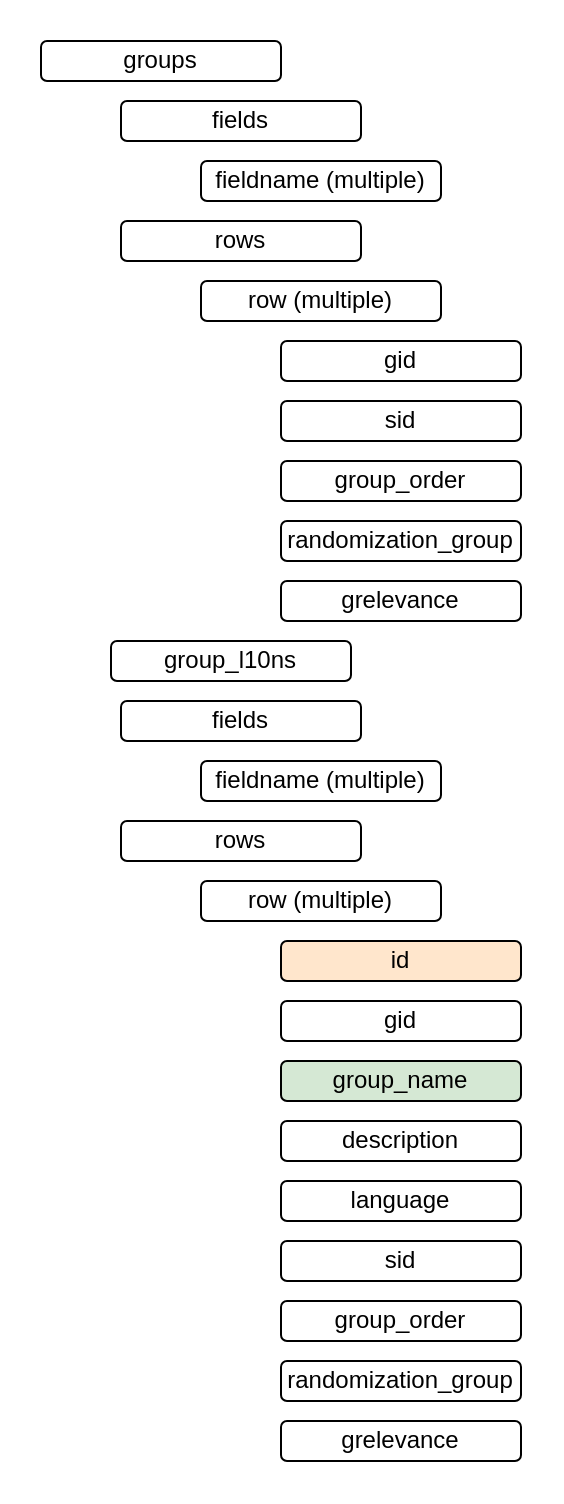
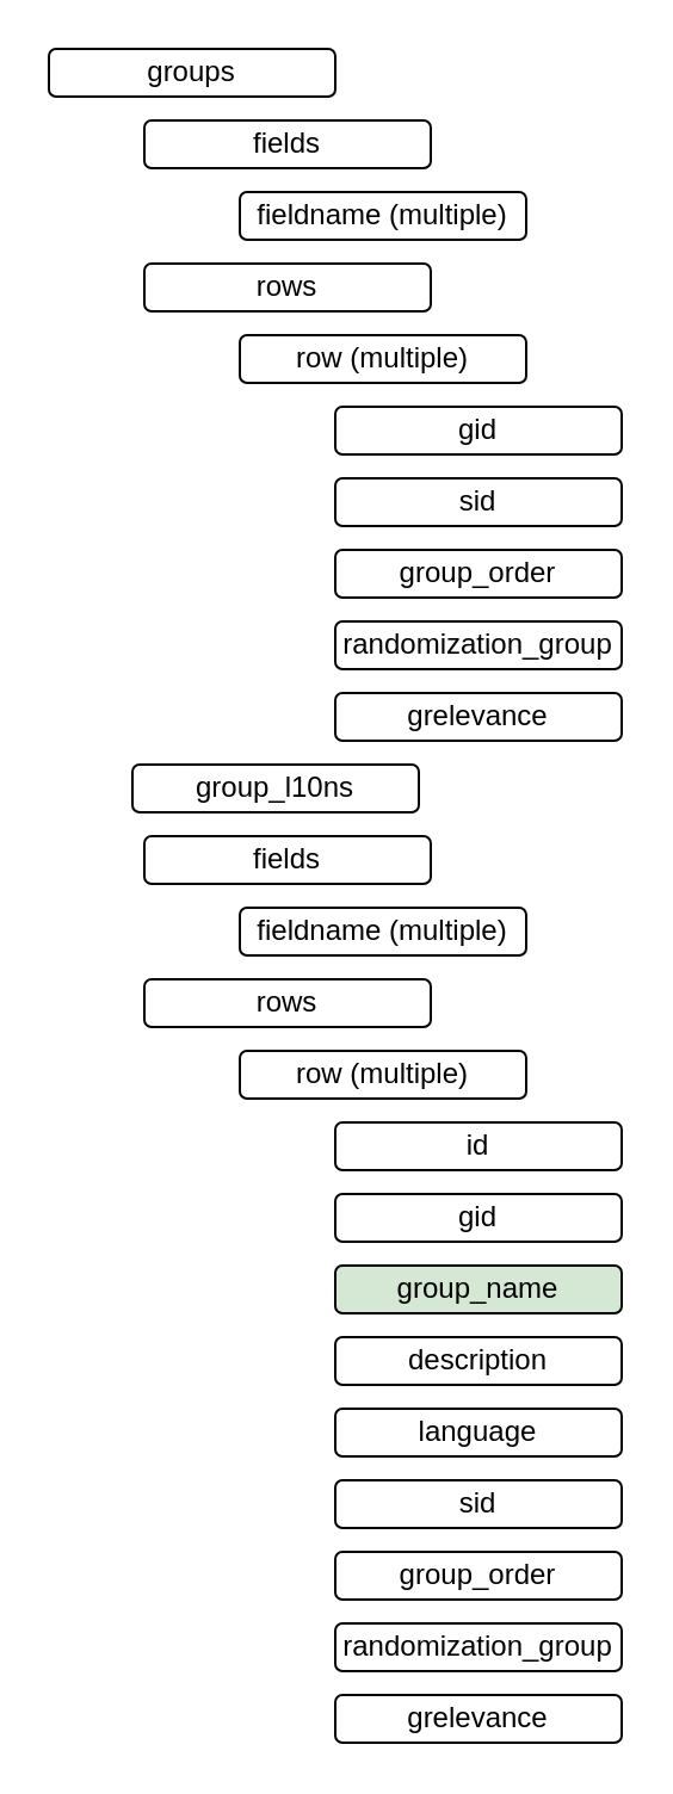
- <mxCell id="17" value="id" style="rounded=1;whiteSpace=wrap;html=1;fillColor=#ffe6cc;" vertex="1" parent="1"><mxGeometry x="140" y="470" width="120" height="20" as="geometry" /></mxCell>
+ <mxCell id="17" value="id" style="rounded=1;whiteSpace=wrap;html=1;" vertex="1" parent="1"><mxGeometry x="140" y="470" width="120" height="20" as="geometry" /></mxCell>
